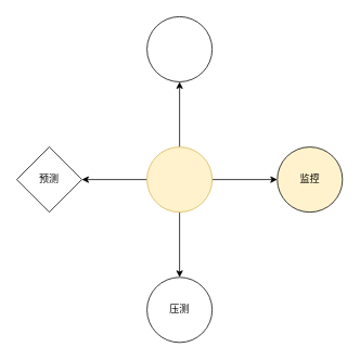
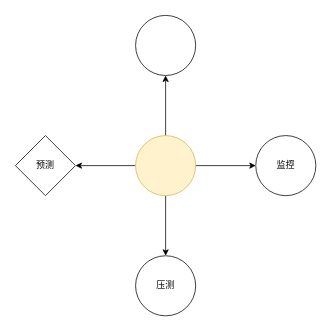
- <mxCell id="7" value="监控" style="ellipse;whiteSpace=wrap;html=1;aspect=fixed;fillColor=#fff2cc;" parent="1" vertex="1"><mxGeometry x="340" y="180" width="80" height="80" as="geometry" /></mxCell>
+ <mxCell id="7" value="监控" style="ellipse;whiteSpace=wrap;html=1;aspect=fixed;" parent="1" vertex="1"><mxGeometry x="340" y="180" width="80" height="80" as="geometry" /></mxCell>
